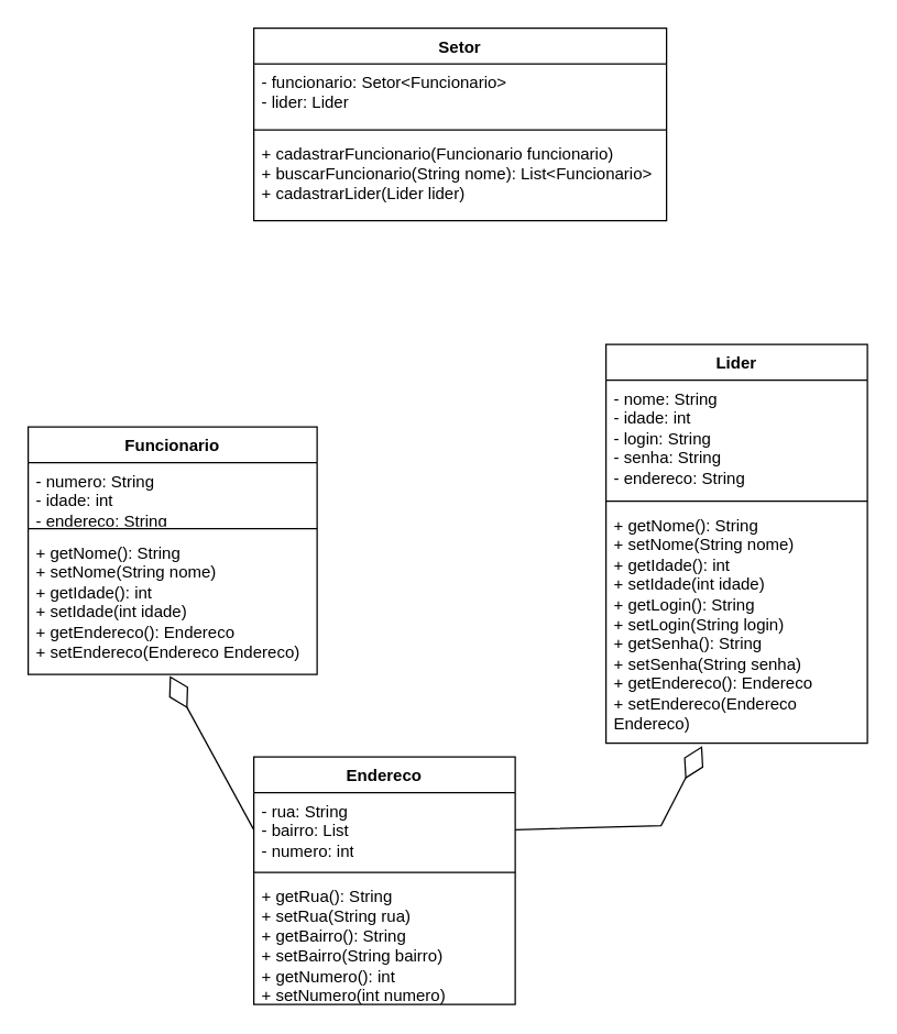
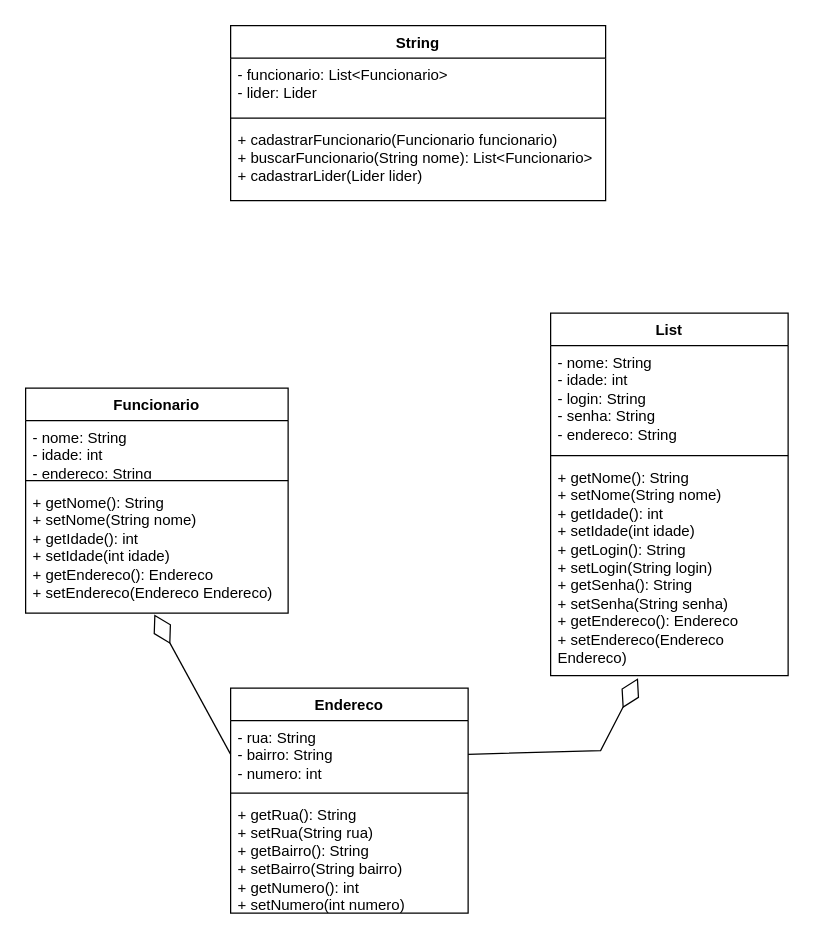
- <mxCell id="10" value="Setor" style="swimlane;fontStyle=1;align=center;verticalAlign=top;childLayout=stackLayout;horizontal=1;startSize=26;horizontalStack=0;resizeParent=1;resizeParentMax=0;resizeLast=0;collapsible=1;marginBottom=0;whiteSpace=wrap;html=1;rounded=0;strokeColor=default;fontFamily=Helvetica;fontSize=12;fontColor=default;fillColor=default;" vertex="1" parent="1"><mxGeometry x="184" y="20" width="300" height="140" as="geometry" /></mxCell>
+ <mxCell id="10" value="String" style="swimlane;fontStyle=1;align=center;verticalAlign=top;childLayout=stackLayout;horizontal=1;startSize=26;horizontalStack=0;resizeParent=1;resizeParentMax=0;resizeLast=0;collapsible=1;marginBottom=0;whiteSpace=wrap;html=1;rounded=0;strokeColor=default;fontFamily=Helvetica;fontSize=12;fontColor=default;fillColor=default;" vertex="1" parent="1"><mxGeometry x="184" y="20" width="300" height="140" as="geometry" /></mxCell>
- <mxCell id="11" value="- funcionario: Setor&amp;lt;Funcionario&amp;gt;&lt;br&gt;- lider: Lider" style="text;strokeColor=none;fillColor=none;align=left;verticalAlign=top;spacingLeft=4;spacingRight=4;overflow=hidden;rotatable=0;points=[[0,0.5],[1,0.5]];portConstraint=eastwest;whiteSpace=wrap;html=1;fontSize=12;fontFamily=Helvetica;fontColor=default;" vertex="1" parent="10"><mxGeometry y="26" width="300" height="44" as="geometry" /></mxCell>
+ <mxCell id="11" value="- funcionario: List&amp;lt;Funcionario&amp;gt;&lt;br&gt;- lider: Lider" style="text;strokeColor=none;fillColor=none;align=left;verticalAlign=top;spacingLeft=4;spacingRight=4;overflow=hidden;rotatable=0;points=[[0,0.5],[1,0.5]];portConstraint=eastwest;whiteSpace=wrap;html=1;fontSize=12;fontFamily=Helvetica;fontColor=default;" vertex="1" parent="10"><mxGeometry y="26" width="300" height="44" as="geometry" /></mxCell>
- <mxCell id="6" value="Lider" style="swimlane;fontStyle=1;align=center;verticalAlign=top;childLayout=stackLayout;horizontal=1;startSize=26;horizontalStack=0;resizeParent=1;resizeParentMax=0;resizeLast=0;collapsible=1;marginBottom=0;whiteSpace=wrap;html=1;rounded=0;strokeColor=default;fontFamily=Helvetica;fontSize=12;fontColor=default;fillColor=default;" vertex="1" parent="1"><mxGeometry x="440" y="250" width="190" height="290" as="geometry" /></mxCell>
+ <mxCell id="6" value="List" style="swimlane;fontStyle=1;align=center;verticalAlign=top;childLayout=stackLayout;horizontal=1;startSize=26;horizontalStack=0;resizeParent=1;resizeParentMax=0;resizeLast=0;collapsible=1;marginBottom=0;whiteSpace=wrap;html=1;rounded=0;strokeColor=default;fontFamily=Helvetica;fontSize=12;fontColor=default;fillColor=default;" vertex="1" parent="1"><mxGeometry x="440" y="250" width="190" height="290" as="geometry" /></mxCell>
- <mxCell id="3" value="- numero: String&lt;br&gt;- idade: int&lt;br&gt;- endereco: String" style="text;strokeColor=none;fillColor=none;align=left;verticalAlign=top;spacingLeft=4;spacingRight=4;overflow=hidden;rotatable=0;points=[[0,0.5],[1,0.5]];portConstraint=eastwest;whiteSpace=wrap;html=1;fontSize=12;fontFamily=Helvetica;fontColor=default;" vertex="1" parent="2"><mxGeometry y="26" width="210" height="44" as="geometry" /></mxCell>
+ <mxCell id="3" value="- nome: String&lt;br&gt;- idade: int&lt;br&gt;- endereco: String" style="text;strokeColor=none;fillColor=none;align=left;verticalAlign=top;spacingLeft=4;spacingRight=4;overflow=hidden;rotatable=0;points=[[0,0.5],[1,0.5]];portConstraint=eastwest;whiteSpace=wrap;html=1;fontSize=12;fontFamily=Helvetica;fontColor=default;" vertex="1" parent="2"><mxGeometry y="26" width="210" height="44" as="geometry" /></mxCell>
- <mxCell id="15" value="- rua: String&lt;br&gt;- bairro: List&lt;br&gt;- numero: int&lt;br&gt;" style="text;strokeColor=none;fillColor=none;align=left;verticalAlign=top;spacingLeft=4;spacingRight=4;overflow=hidden;rotatable=0;points=[[0,0.5],[1,0.5]];portConstraint=eastwest;whiteSpace=wrap;html=1;fontSize=12;fontFamily=Helvetica;fontColor=default;" vertex="1" parent="14"><mxGeometry y="26" width="190" height="54" as="geometry" /></mxCell>
+ <mxCell id="15" value="- rua: String&lt;br&gt;- bairro: String&lt;br&gt;- numero: int&lt;br&gt;" style="text;strokeColor=none;fillColor=none;align=left;verticalAlign=top;spacingLeft=4;spacingRight=4;overflow=hidden;rotatable=0;points=[[0,0.5],[1,0.5]];portConstraint=eastwest;whiteSpace=wrap;html=1;fontSize=12;fontFamily=Helvetica;fontColor=default;" vertex="1" parent="14"><mxGeometry y="26" width="190" height="54" as="geometry" /></mxCell>
